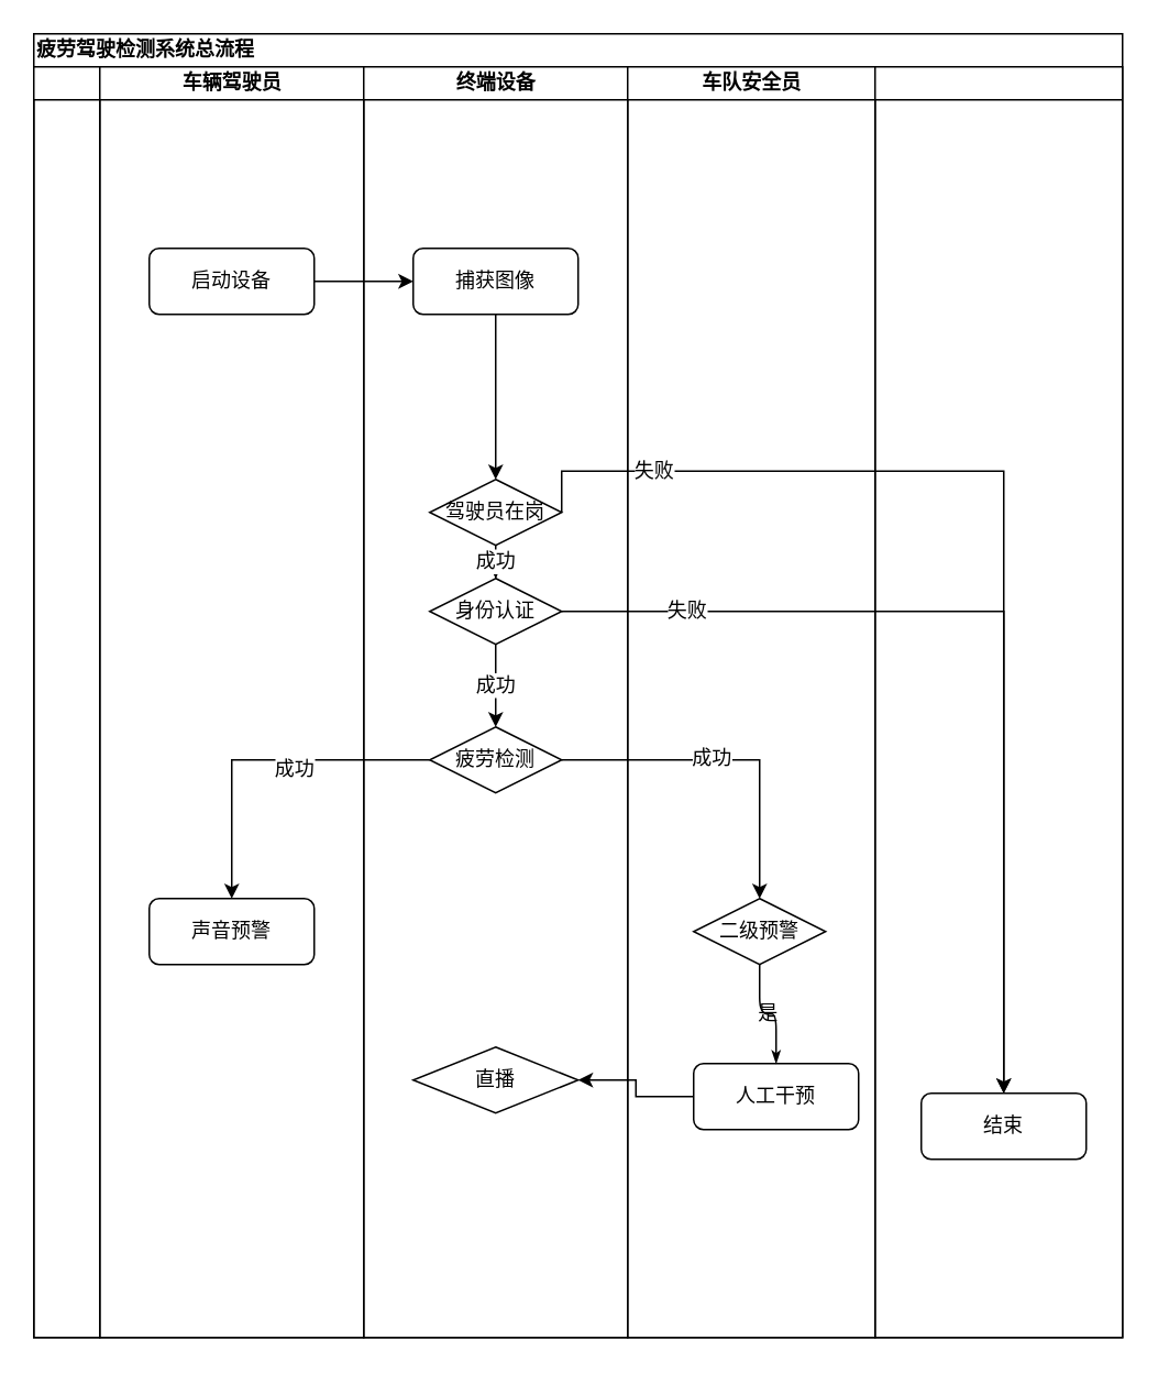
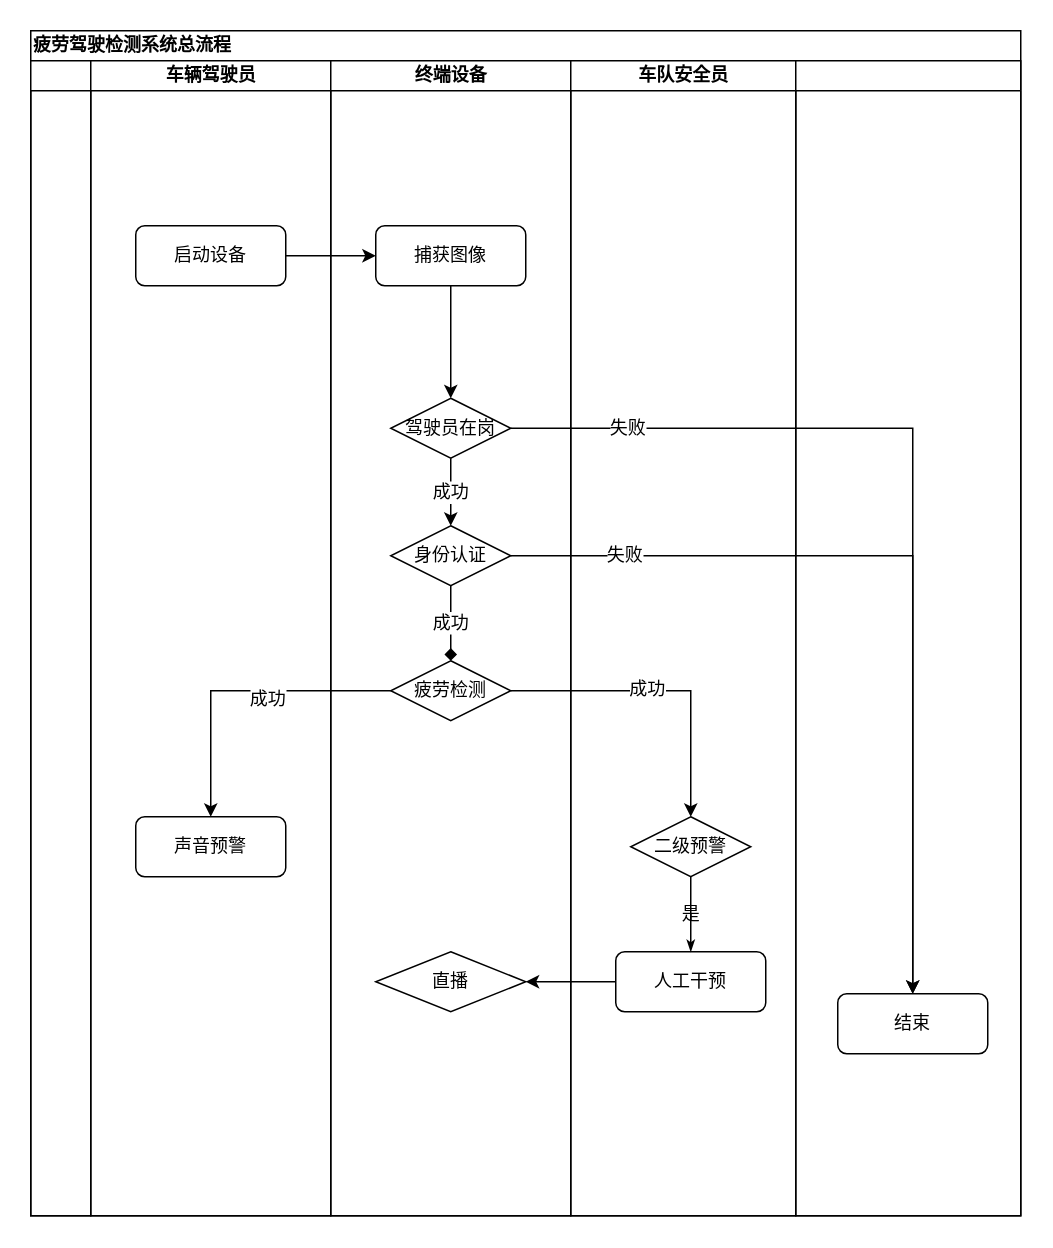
- <mxCell id="11" value="驾驶员在岗" style="rhombus;whiteSpace=wrap;html=1;rounded=0;shadow=0;labelBackgroundColor=none;strokeWidth=1;fontFamily=Verdana;fontSize=12;align=center;" parent="7" vertex="1"><mxGeometry x="40" y="250" width="80" height="40" as="geometry" /></mxCell>
+ <mxCell id="11" value="驾驶员在岗" style="rhombus;whiteSpace=wrap;html=1;rounded=0;shadow=0;labelBackgroundColor=none;strokeWidth=1;fontFamily=Verdana;fontSize=12;align=center;" parent="7" vertex="1"><mxGeometry x="40" y="225" width="80" height="40" as="geometry" /></mxCell>
- <mxCell id="12" value="成功" style="edgeStyle=orthogonalEdgeStyle;rounded=0;orthogonalLoop=1;jettySize=auto;html=1;entryX=0.5;entryY=0;entryDx=0;entryDy=0;fontFamily=Helvetica;fontSize=12;" parent="7" source="13" target="14" edge="1"><mxGeometry relative="1" as="geometry" /></mxCell>
+ <mxCell id="12" value="成功" style="edgeStyle=orthogonalEdgeStyle;rounded=0;orthogonalLoop=1;jettySize=auto;html=1;entryX=0.5;entryY=0;entryDx=0;entryDy=0;fontFamily=Helvetica;fontSize=12;endArrow=diamond;" parent="7" source="13" target="14" edge="1"><mxGeometry relative="1" as="geometry" /></mxCell>
- <mxCell id="18" value="人工干预" style="rounded=1;whiteSpace=wrap;html=1;shadow=0;labelBackgroundColor=none;strokeWidth=1;fontFamily=Verdana;fontSize=12;align=center;imageHeight=24;" parent="16" vertex="1"><mxGeometry x="40" y="604" width="100" height="40" as="geometry" /></mxCell>
+ <mxCell id="18" value="人工干预" style="rounded=1;whiteSpace=wrap;html=1;shadow=0;labelBackgroundColor=none;strokeWidth=1;fontFamily=Verdana;fontSize=12;align=center;imageHeight=24;" parent="16" vertex="1"><mxGeometry x="30" y="594" width="100" height="40" as="geometry" /></mxCell>
